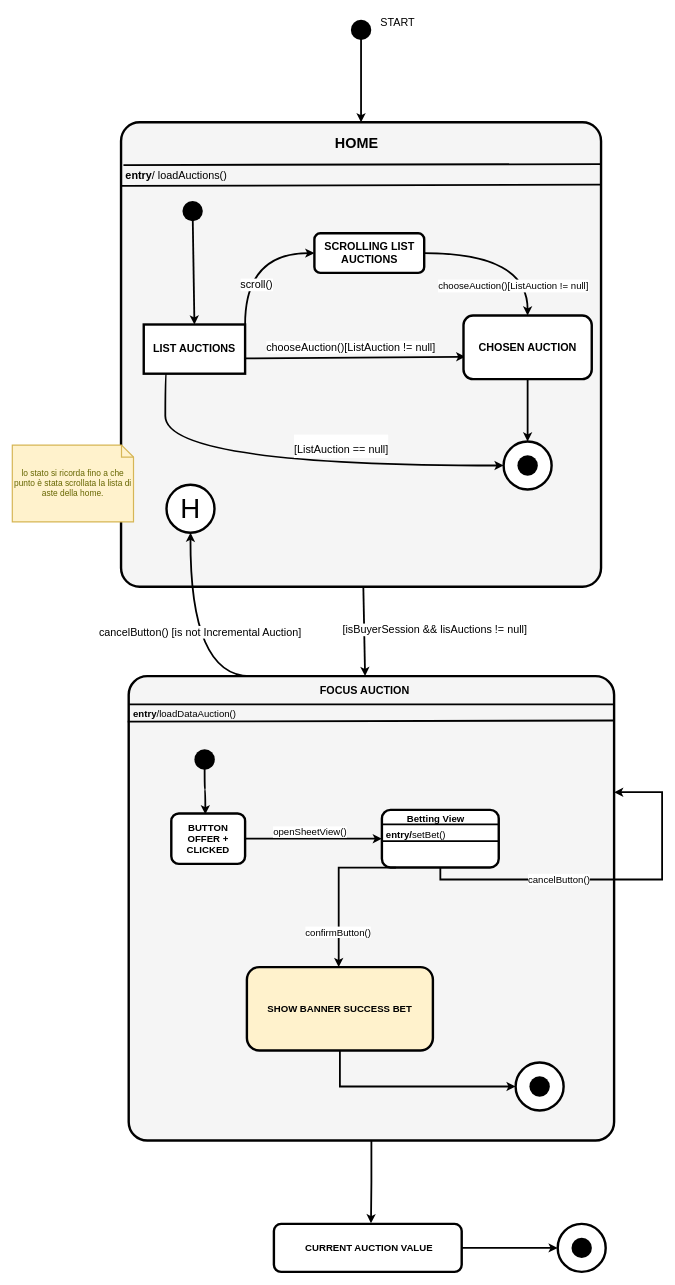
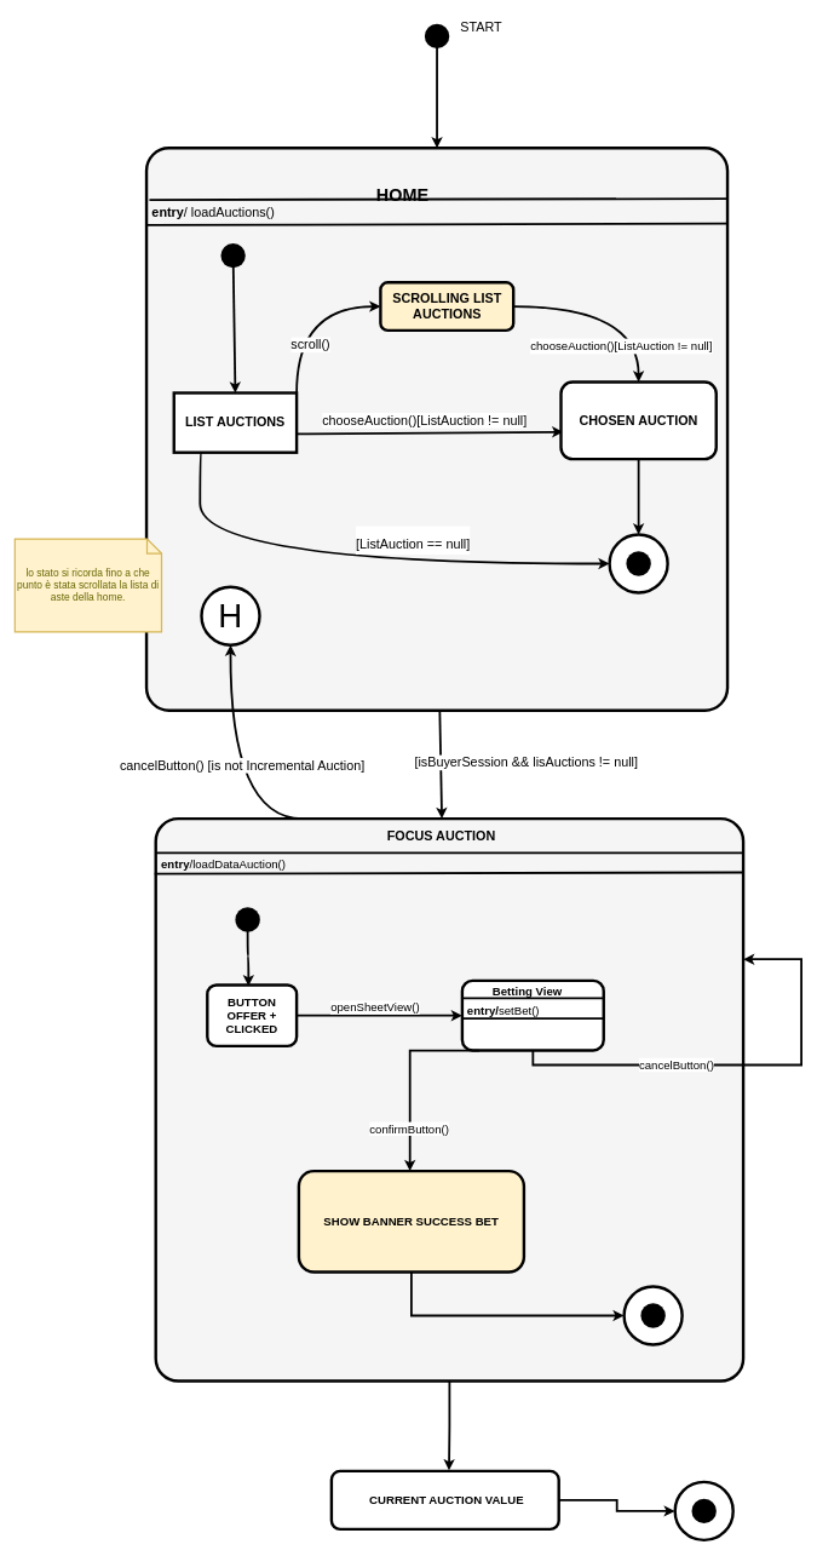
- <mxCell id="8" value="&lt;b&gt;&lt;font style=&quot;font-size: 24px;&quot;&gt;HOME&lt;/font&gt;&lt;/b&gt;" style="text;html=1;strokeColor=none;fillColor=none;align=center;verticalAlign=middle;whiteSpace=wrap;rounded=0;fontSize=14;" vertex="1" parent="1"><mxGeometry x="564" y="223" width="60" height="30" as="geometry" /></mxCell>
+ <mxCell id="8" value="&lt;b&gt;&lt;font style=&quot;font-size: 24px;&quot;&gt;HOME&lt;/font&gt;&lt;/b&gt;" style="text;html=1;strokeColor=none;fillColor=none;align=center;verticalAlign=middle;whiteSpace=wrap;rounded=0;fontSize=14;" vertex="1" parent="1"><mxGeometry x="524" y="253" width="60" height="30" as="geometry" /></mxCell>
- <mxCell id="33" value="&lt;b&gt;SCROLLING LIST AUCTIONS&lt;/b&gt;" style="rounded=1;whiteSpace=wrap;html=1;strokeColor=#000000;strokeWidth=4;fontSize=18;" vertex="1" parent="1"><mxGeometry x="523.5" y="388" width="183" height="66" as="geometry" /></mxCell>
+ <mxCell id="33" value="&lt;b&gt;SCROLLING LIST AUCTIONS&lt;/b&gt;" style="rounded=1;whiteSpace=wrap;html=1;strokeColor=#000000;strokeWidth=4;fontSize=18;fillColor=#fff2cc;" vertex="1" parent="1"><mxGeometry x="523.5" y="388" width="183" height="66" as="geometry" /></mxCell>
- <mxCell id="56" value="&lt;div tabindex=&quot;0&quot; id=&quot;tw-target-text-container&quot; class=&quot;tw-ta-container F0azHf tw-nfl&quot;&gt;&lt;pre dir=&quot;ltr&quot; data-ved=&quot;2ahUKEwiz5IGOoo2GAxUH3AIHHaCoAFgQ3ewLegQIBRAT&quot; aria-label=&quot;Testo tradotto&quot; style=&quot;text-align:left&quot; id=&quot;tw-target-text&quot; data-placeholder=&quot;Traduzione&quot; class=&quot;tw-data-text tw-text-large tw-ta&quot;&gt;&lt;font face=&quot;Helvetica&quot;&gt;&lt;b&gt; CURRENT AUCTION VALUE&lt;/b&gt;&lt;/font&gt;&lt;/pre&gt;&lt;/div&gt;" style="rounded=1;whiteSpace=wrap;html=1;strokeColor=#000000;strokeWidth=4;fontSize=16;" vertex="1" parent="1"><mxGeometry x="456" y="2039" width="313" height="80" as="geometry" /></mxCell>
+ <mxCell id="56" value="&lt;div tabindex=&quot;0&quot; id=&quot;tw-target-text-container&quot; class=&quot;tw-ta-container F0azHf tw-nfl&quot;&gt;&lt;pre dir=&quot;ltr&quot; data-ved=&quot;2ahUKEwiz5IGOoo2GAxUH3AIHHaCoAFgQ3ewLegQIBRAT&quot; aria-label=&quot;Testo tradotto&quot; style=&quot;text-align:left&quot; id=&quot;tw-target-text&quot; data-placeholder=&quot;Traduzione&quot; class=&quot;tw-data-text tw-text-large tw-ta&quot;&gt;&lt;font face=&quot;Helvetica&quot;&gt;&lt;b&gt; CURRENT AUCTION VALUE&lt;/b&gt;&lt;/font&gt;&lt;/pre&gt;&lt;/div&gt;" style="rounded=1;whiteSpace=wrap;html=1;strokeColor=#000000;strokeWidth=4;fontSize=16;" vertex="1" parent="1"><mxGeometry x="456" y="2024" width="313" height="80" as="geometry" /></mxCell>
